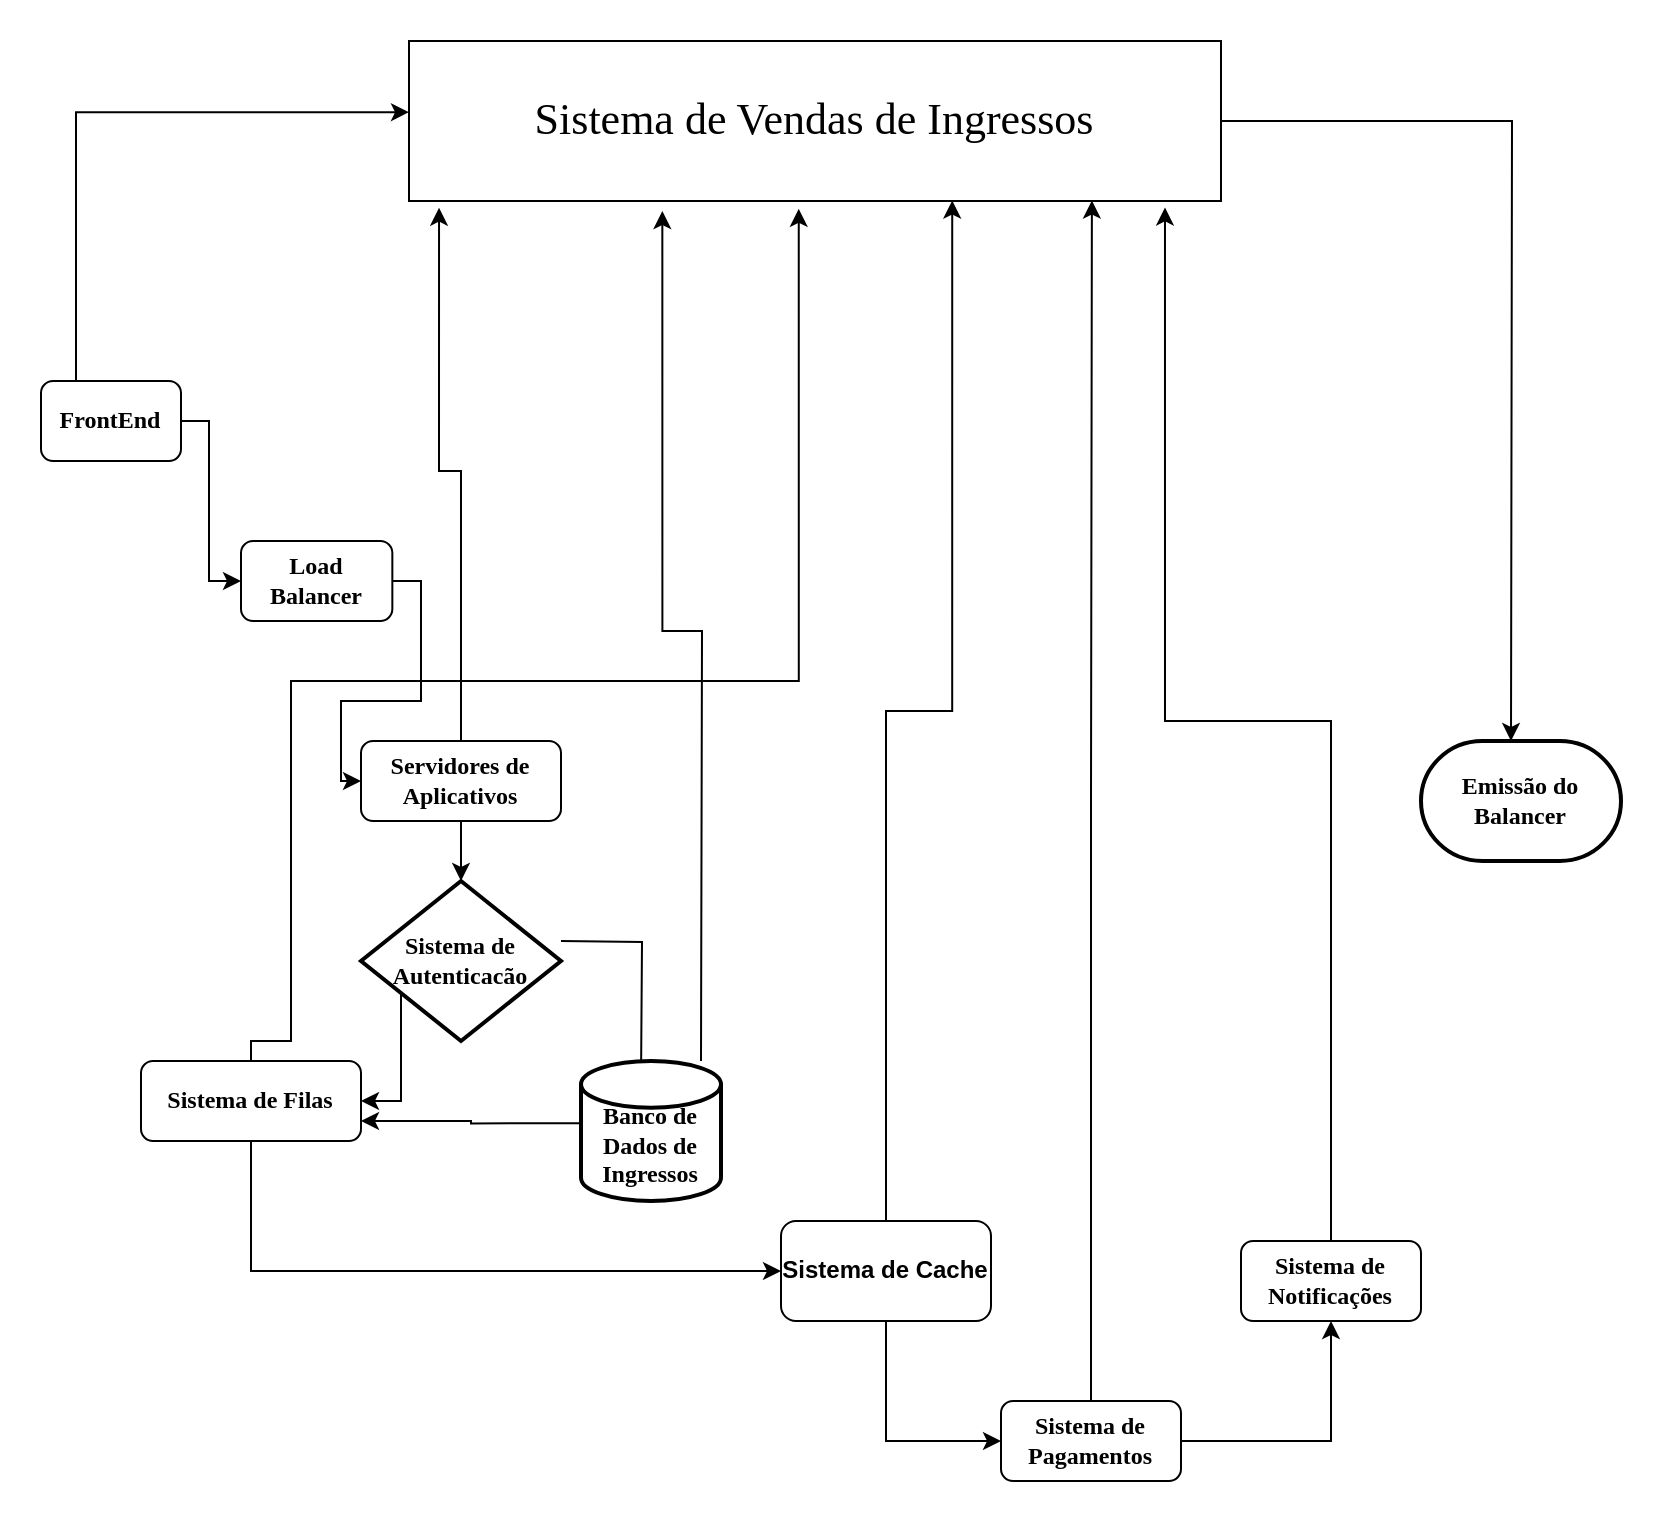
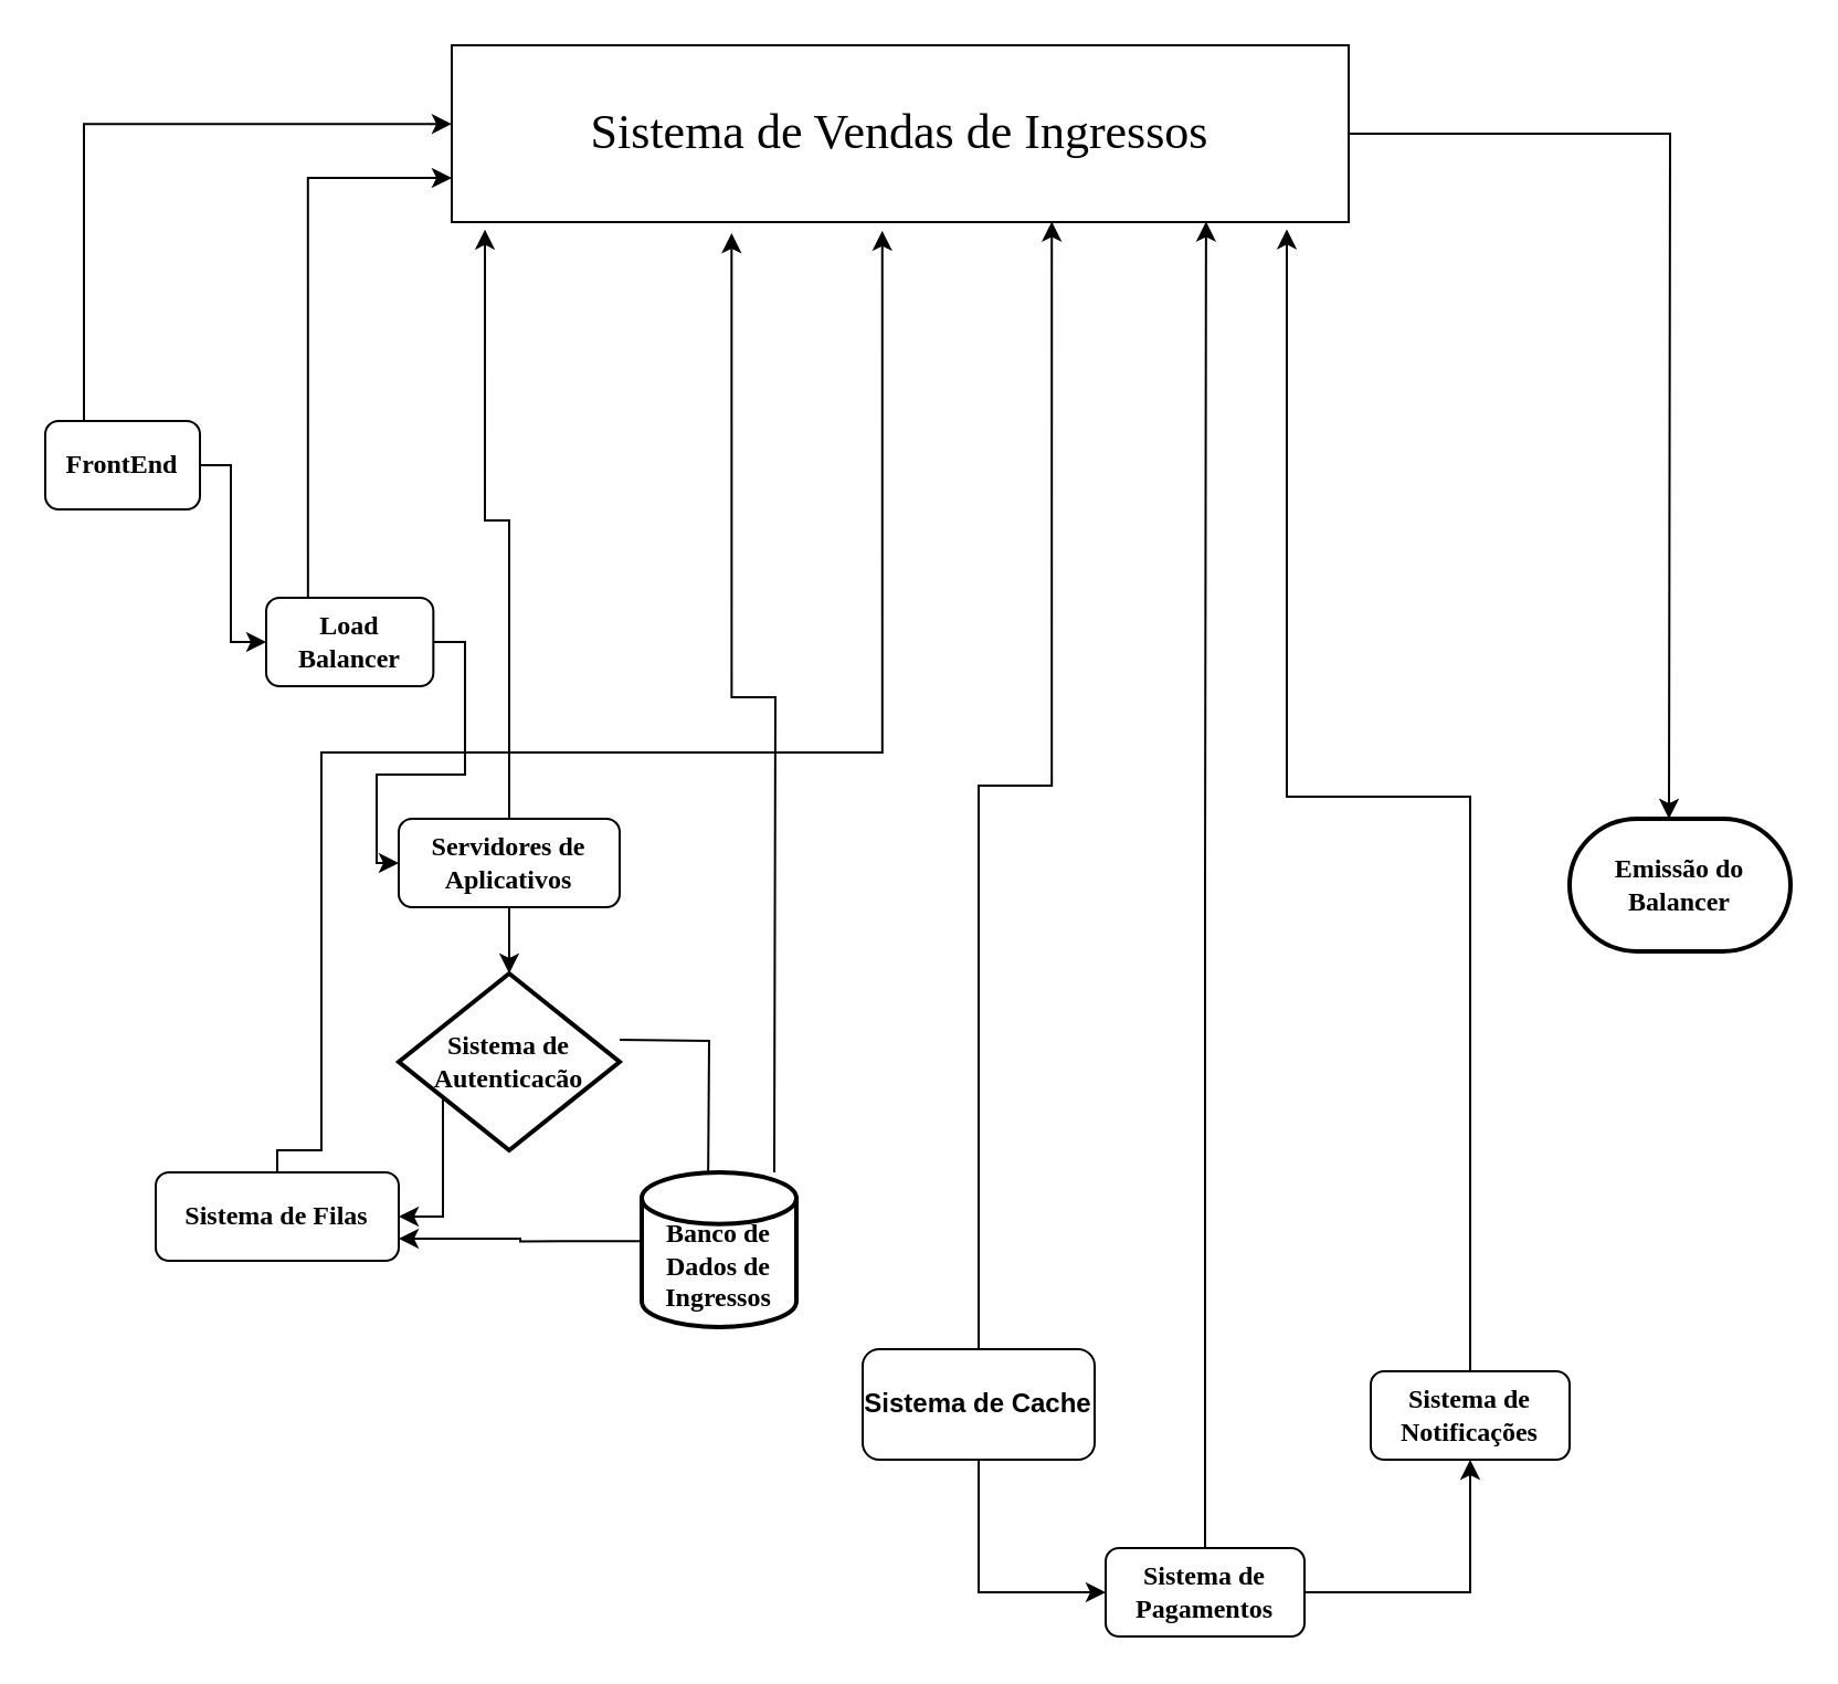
+ <mxCell id="6" style="edgeStyle=orthogonalEdgeStyle;rounded=0;orthogonalLoop=1;jettySize=auto;html=1;exitX=0.25;exitY=0;exitDx=0;exitDy=0;entryX=0;entryY=0.75;entryDx=0;entryDy=0;" edge="1" parent="1" source="8" target="5"><mxGeometry relative="1" as="geometry" /></mxCell>
- <mxCell id="14" style="edgeStyle=orthogonalEdgeStyle;rounded=0;orthogonalLoop=1;jettySize=auto;html=1;exitX=0.5;exitY=1;exitDx=0;exitDy=0;entryX=0;entryY=0.5;entryDx=0;entryDy=0;" edge="1" parent="1" source="15" target="17"><mxGeometry relative="1" as="geometry" /></mxCell>
